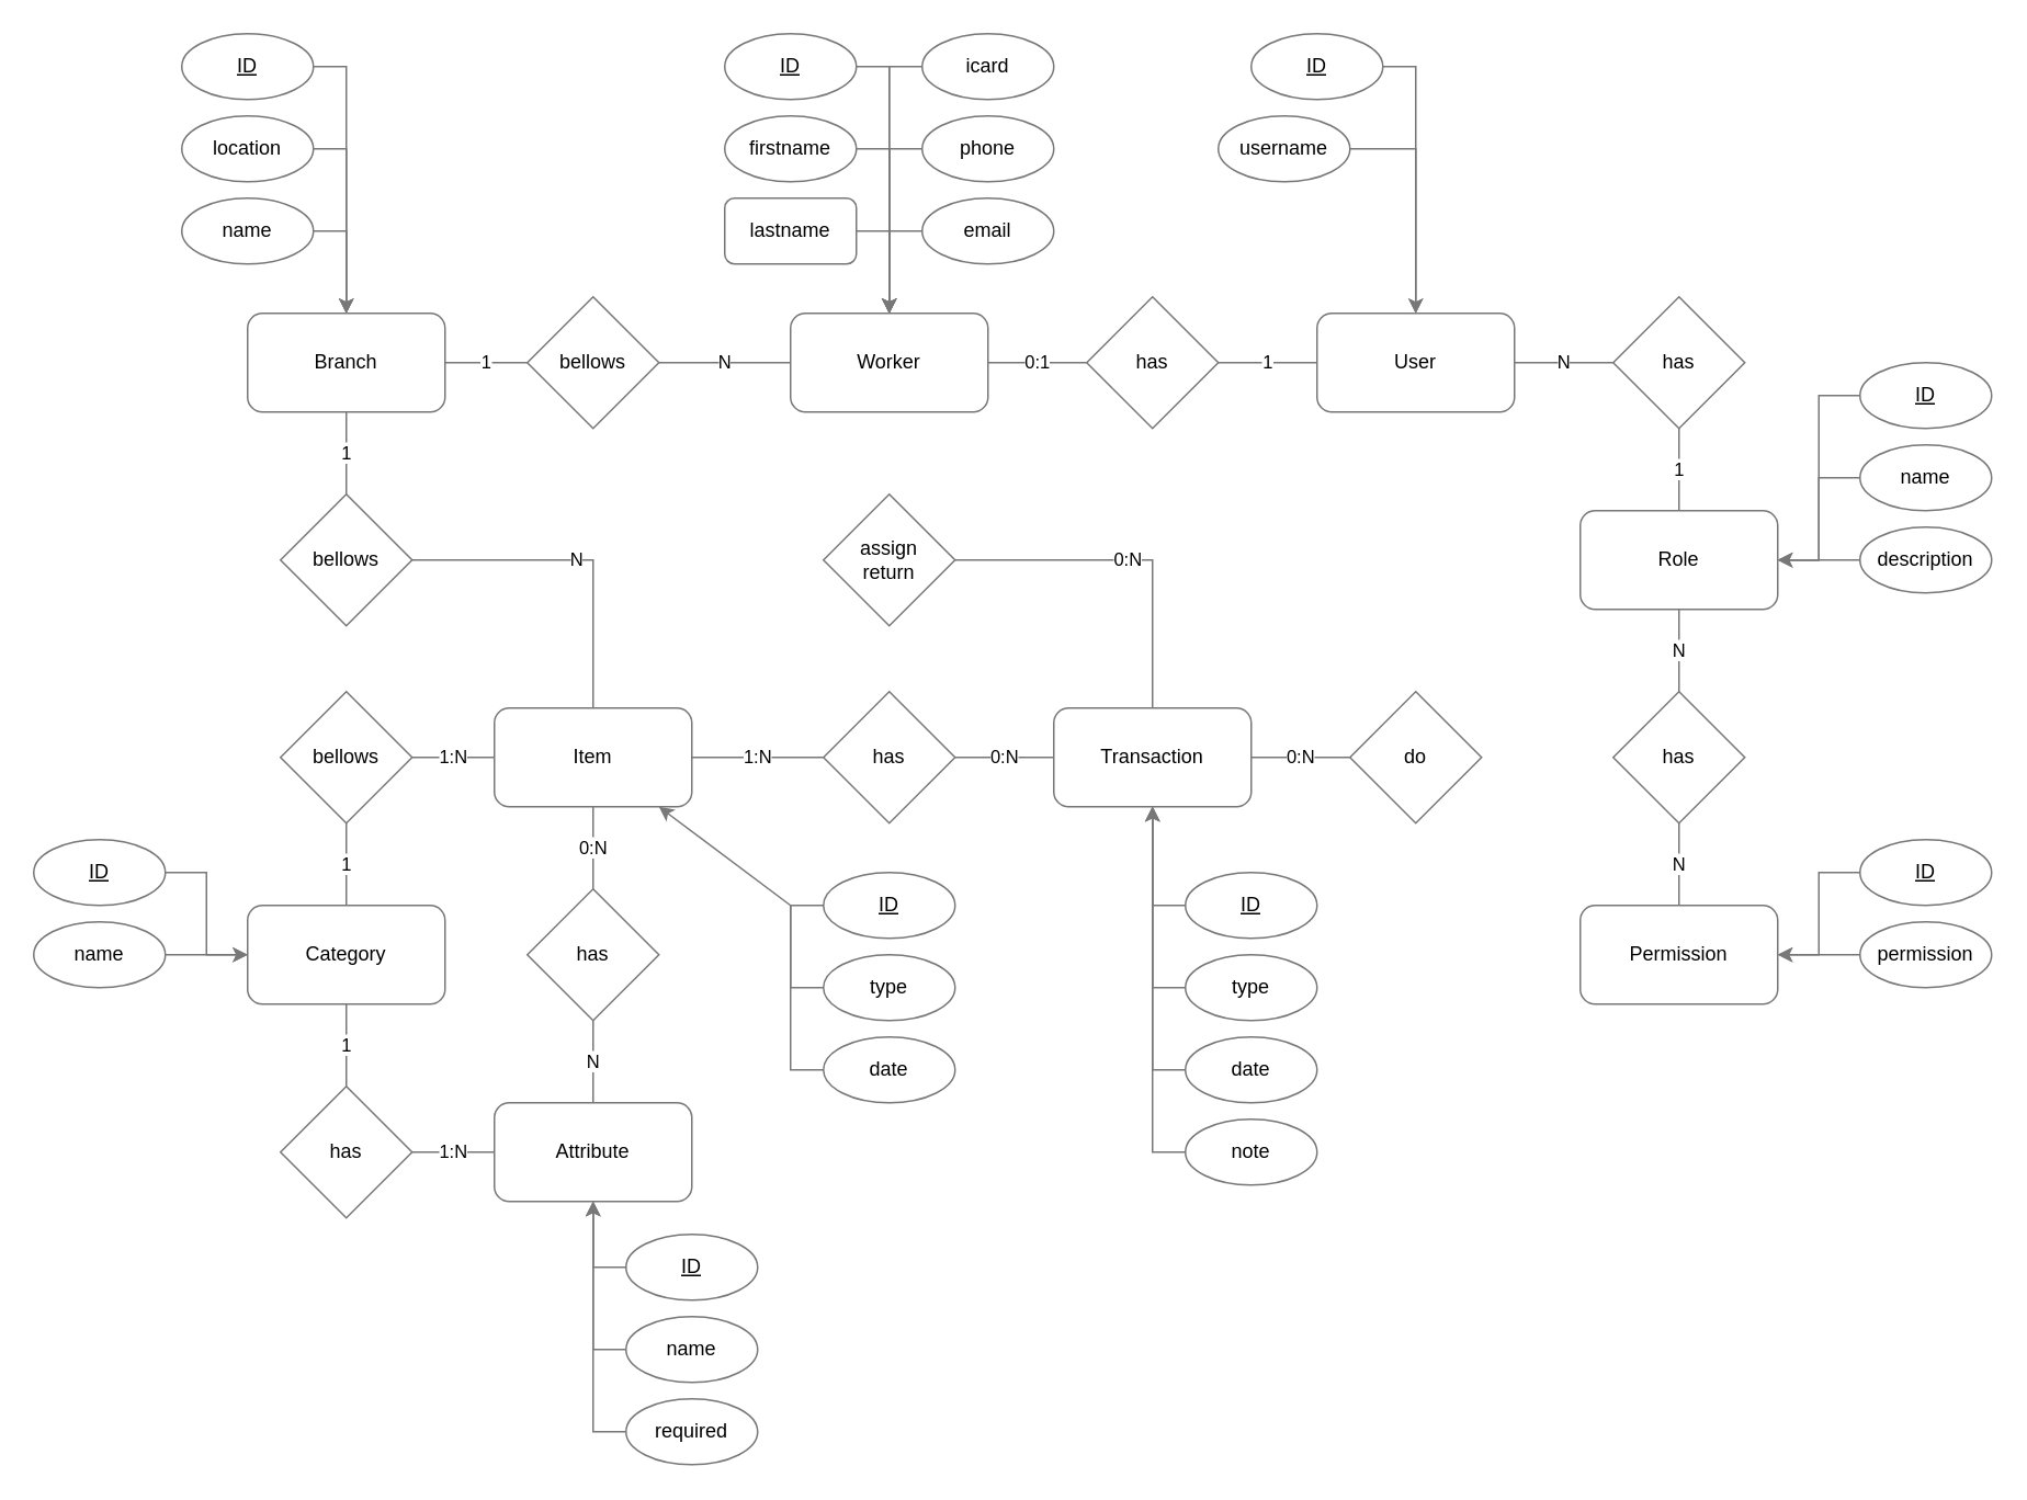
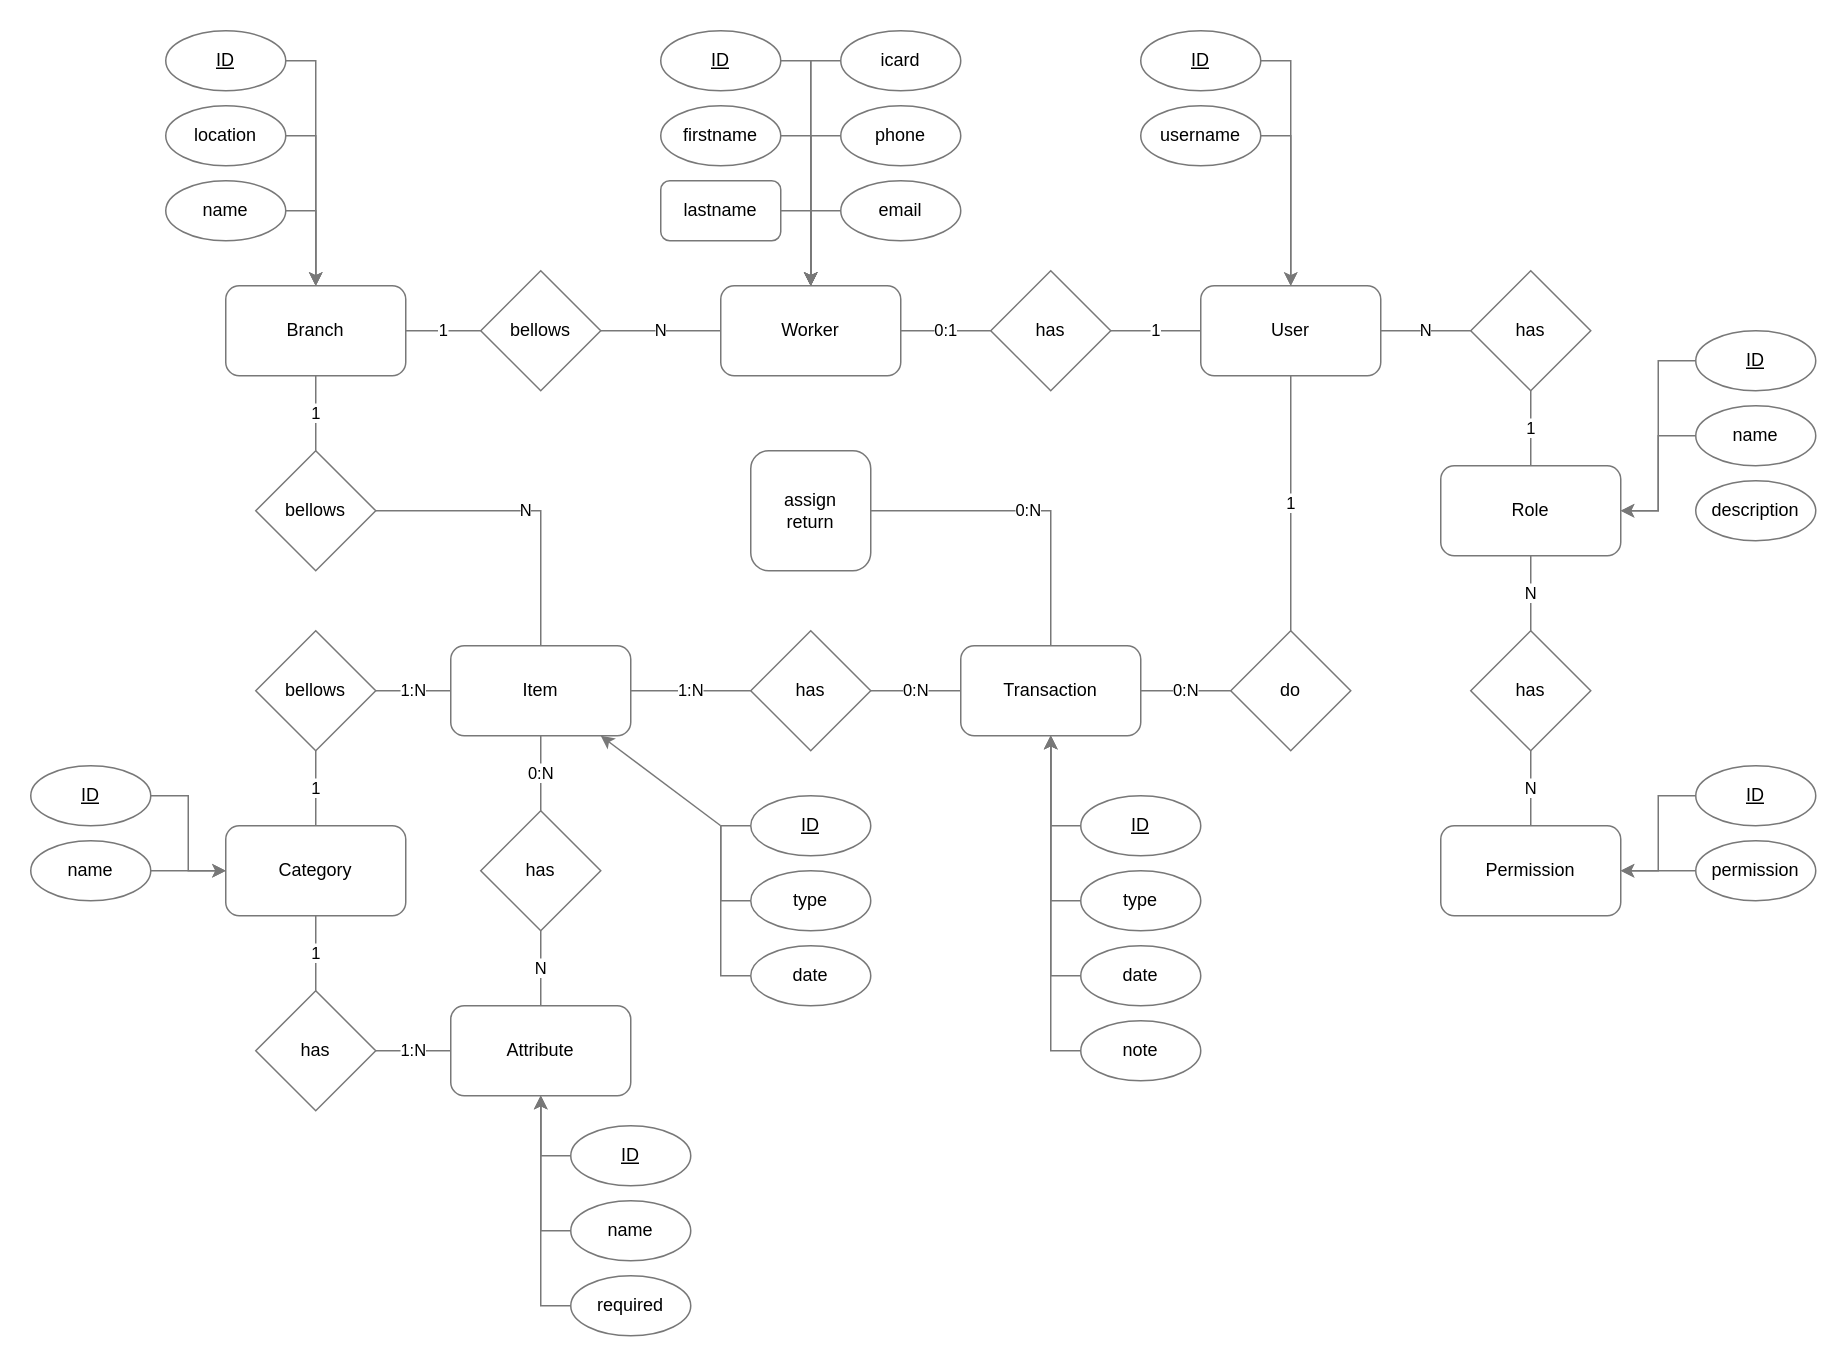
- <mxCell id="56" value="username" style="ellipse;whiteSpace=wrap;html=1;strokeColor=#787878;" vertex="1" parent="1"><mxGeometry x="740" y="70" width="80" height="40" as="geometry" /></mxCell>
+ <mxCell id="56" value="username" style="ellipse;whiteSpace=wrap;html=1;strokeColor=#787878;" vertex="1" parent="1"><mxGeometry x="760" y="70" width="80" height="40" as="geometry" /></mxCell>
+ <mxCell id="3" value="1" style="edgeStyle=orthogonalEdgeStyle;rounded=0;orthogonalLoop=1;jettySize=auto;html=1;endArrow=none;endFill=0;strokeColor=#787878;" edge="1" parent="1" source="4" target="25"><mxGeometry relative="1" as="geometry" /></mxCell>
- <mxCell id="27" value="assign&lt;div&gt;return&lt;/div&gt;" style="rhombus;whiteSpace=wrap;html=1;strokeColor=#787878;" vertex="1" parent="1"><mxGeometry x="500" y="300" width="80" height="80" as="geometry" /></mxCell>
+ <mxCell id="27" value="assign&lt;div&gt;return&lt;/div&gt;" style="whiteSpace=wrap;html=1;strokeColor=#787878;rounded=1;" vertex="1" parent="1"><mxGeometry x="500" y="300" width="80" height="80" as="geometry" /></mxCell>
- <mxCell id="69" style="edgeStyle=orthogonalEdgeStyle;rounded=0;orthogonalLoop=1;jettySize=auto;html=1;entryX=1;entryY=0.5;entryDx=0;entryDy=0;strokeColor=#787878;" edge="1" parent="1" source="70" target="58"><mxGeometry relative="1" as="geometry" /></mxCell>
